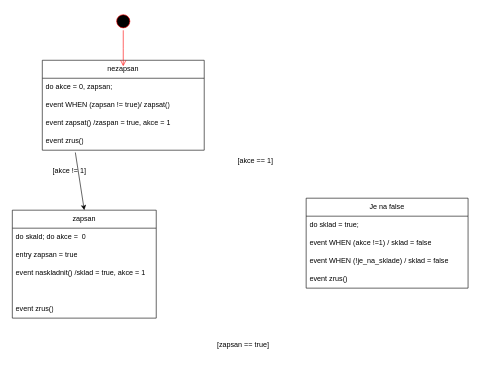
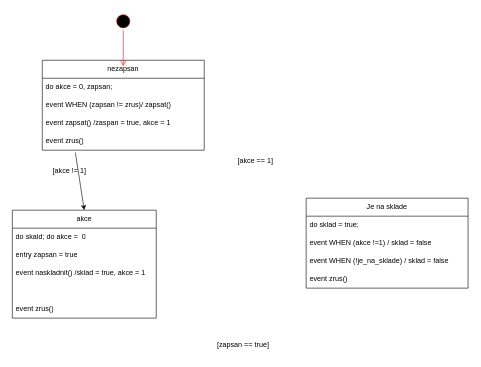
- <mxCell id="16" value="event WHEN (zapsan != true)/ zapsat()" style="text;strokeColor=none;fillColor=none;align=left;verticalAlign=middle;spacingLeft=4;spacingRight=4;overflow=hidden;points=[[0,0.5],[1,0.5]];portConstraint=eastwest;rotatable=0;whiteSpace=wrap;html=1;" parent="14" vertex="1"><mxGeometry y="60" width="270" height="30" as="geometry" /></mxCell>
+ <mxCell id="16" value="event WHEN (zapsan != zrus)/ zapsat()" style="text;strokeColor=none;fillColor=none;align=left;verticalAlign=middle;spacingLeft=4;spacingRight=4;overflow=hidden;points=[[0,0.5],[1,0.5]];portConstraint=eastwest;rotatable=0;whiteSpace=wrap;html=1;" parent="14" vertex="1"><mxGeometry y="60" width="270" height="30" as="geometry" /></mxCell>
- <mxCell id="2" value="Je na false" style="swimlane;fontStyle=0;childLayout=stackLayout;horizontal=1;startSize=30;horizontalStack=0;resizeParent=1;resizeParentMax=0;resizeLast=0;collapsible=1;marginBottom=0;whiteSpace=wrap;html=1;" parent="1" vertex="1"><mxGeometry x="510" y="330" width="270" height="150" as="geometry" /></mxCell>
+ <mxCell id="2" value="Je na sklade" style="swimlane;fontStyle=0;childLayout=stackLayout;horizontal=1;startSize=30;horizontalStack=0;resizeParent=1;resizeParentMax=0;resizeLast=0;collapsible=1;marginBottom=0;whiteSpace=wrap;html=1;" parent="1" vertex="1"><mxGeometry x="510" y="330" width="270" height="150" as="geometry" /></mxCell>
- <mxCell id="7" value="zapsan" style="swimlane;fontStyle=0;childLayout=stackLayout;horizontal=1;startSize=30;horizontalStack=0;resizeParent=1;resizeParentMax=0;resizeLast=0;collapsible=1;marginBottom=0;whiteSpace=wrap;html=1;" parent="1" vertex="1"><mxGeometry x="20" y="350" width="240" height="180" as="geometry" /></mxCell>
+ <mxCell id="7" value="akce" style="swimlane;fontStyle=0;childLayout=stackLayout;horizontal=1;startSize=30;horizontalStack=0;resizeParent=1;resizeParentMax=0;resizeLast=0;collapsible=1;marginBottom=0;whiteSpace=wrap;html=1;" parent="1" vertex="1"><mxGeometry x="20" y="350" width="240" height="180" as="geometry" /></mxCell>
